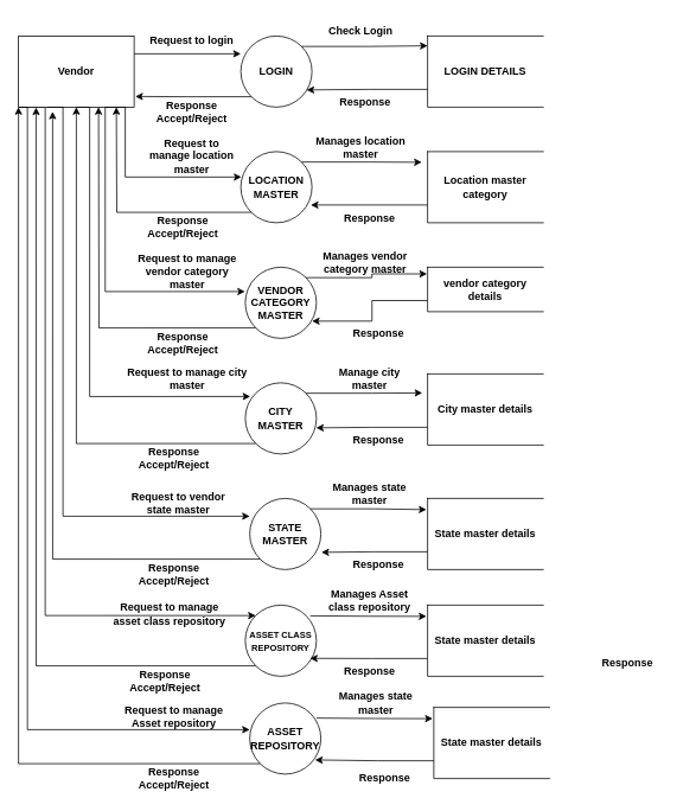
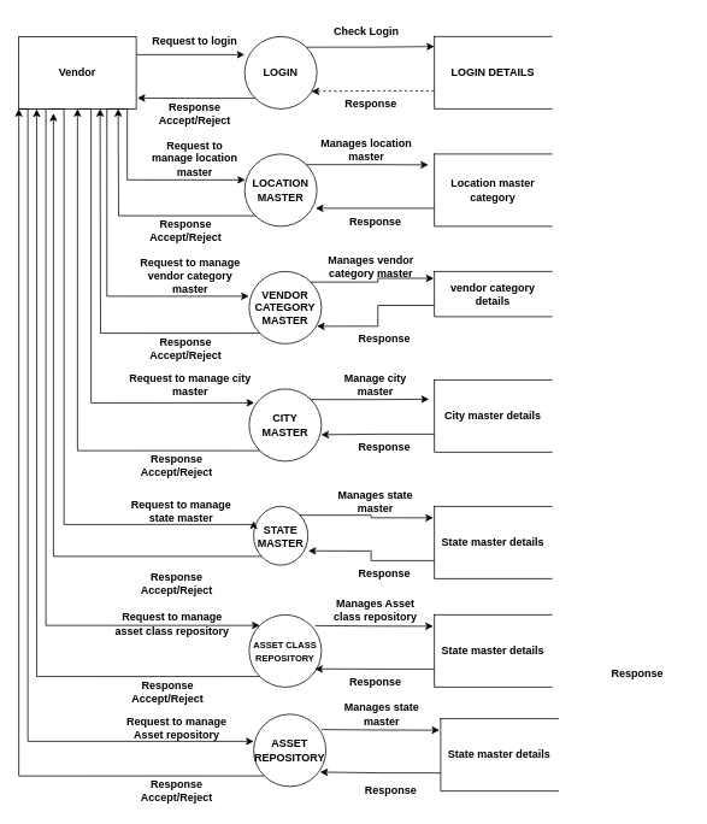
- <mxCell id="13" style="edgeStyle=orthogonalEdgeStyle;rounded=0;orthogonalLoop=1;jettySize=auto;html=1;exitX=0;exitY=0.75;exitDx=0;exitDy=0;entryX=0.925;entryY=0.758;entryDx=0;entryDy=0;entryPerimeter=0;fontStyle=1" parent="1" source="5" target="4" edge="1"><mxGeometry relative="1" as="geometry" /></mxCell>
+ <mxCell id="13" style="edgeStyle=orthogonalEdgeStyle;rounded=0;orthogonalLoop=1;jettySize=auto;html=1;exitX=0;exitY=0.75;exitDx=0;exitDy=0;entryX=0.925;entryY=0.758;entryDx=0;entryDy=0;entryPerimeter=0;fontStyle=1;dashed=1;" parent="1" source="5" target="4" edge="1"><mxGeometry relative="1" as="geometry" /></mxCell>
- <mxCell id="52" value="Request to vendor state master" style="text;html=1;align=center;verticalAlign=middle;whiteSpace=wrap;rounded=0;fontStyle=1" parent="1" vertex="1"><mxGeometry x="140" y="550" width="120" height="30" as="geometry" /></mxCell>
+ <mxCell id="52" value="Request to manage state master" style="text;html=1;align=center;verticalAlign=middle;whiteSpace=wrap;rounded=0;fontStyle=1" parent="1" vertex="1"><mxGeometry x="140" y="550" width="120" height="30" as="geometry" /></mxCell>
- <mxCell id="10" value="STATE MASTER" style="ellipse;whiteSpace=wrap;html=1;aspect=fixed;fontStyle=1" parent="1" vertex="1"><mxGeometry x="280" y="560" width="80" height="80" as="geometry" /></mxCell>
+ <mxCell id="10" value="STATE MASTER" style="ellipse;whiteSpace=wrap;html=1;aspect=fixed;fontStyle=1" parent="1" vertex="1"><mxGeometry x="280" y="560" width="60" height="65" as="geometry" /></mxCell>
